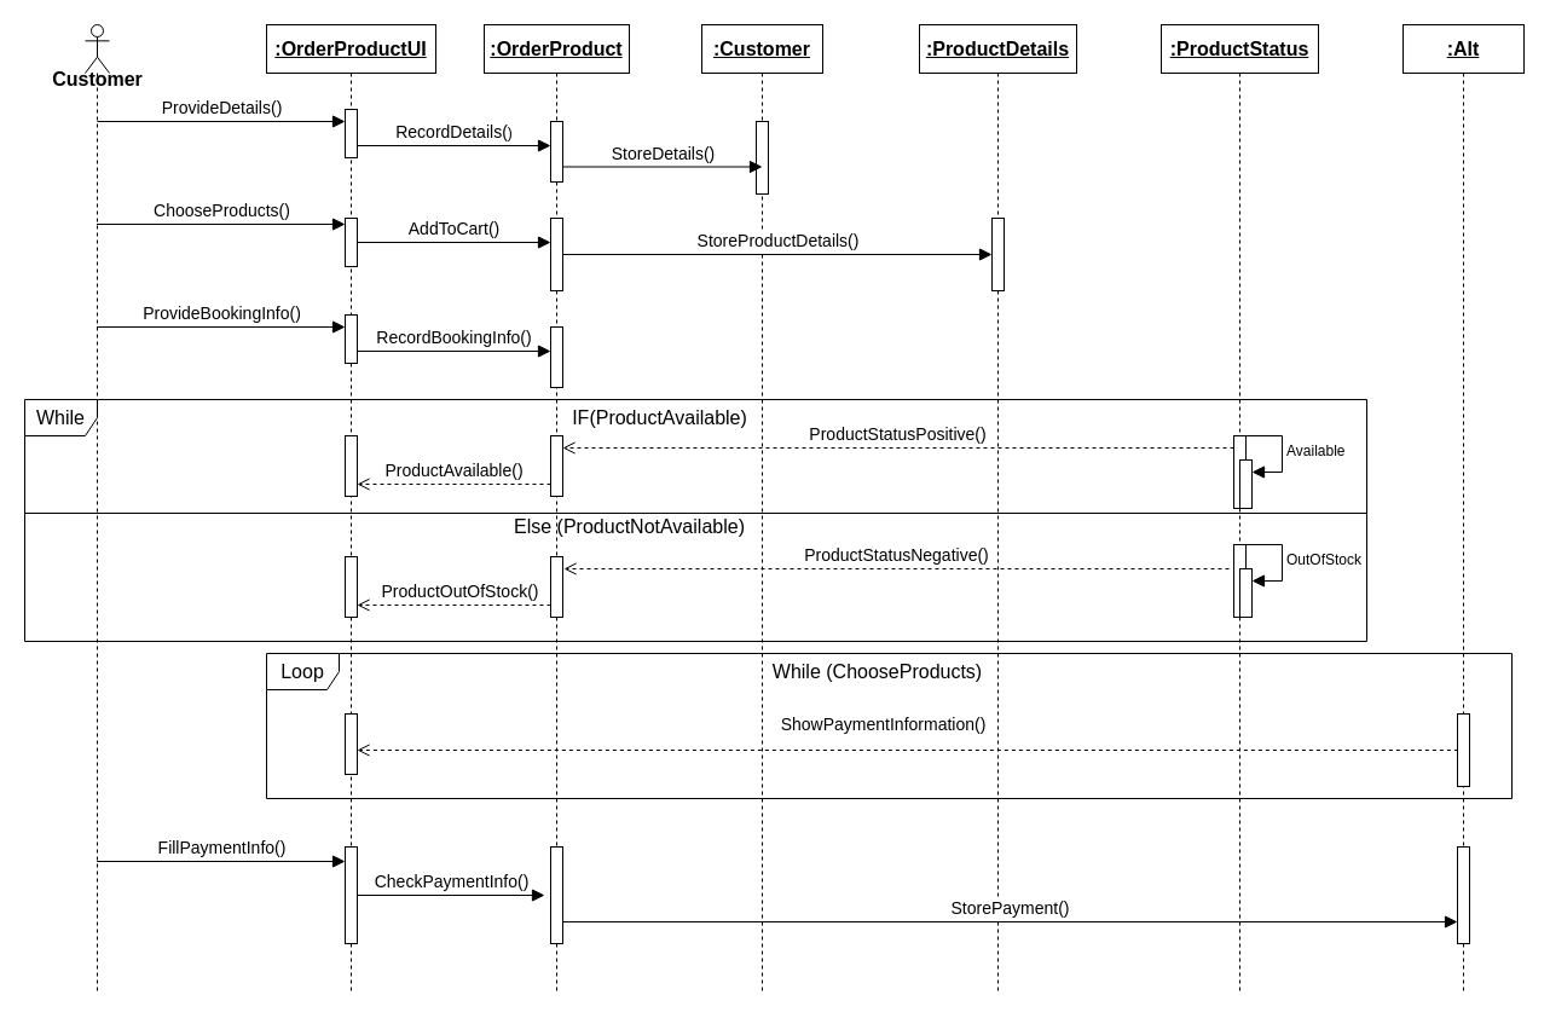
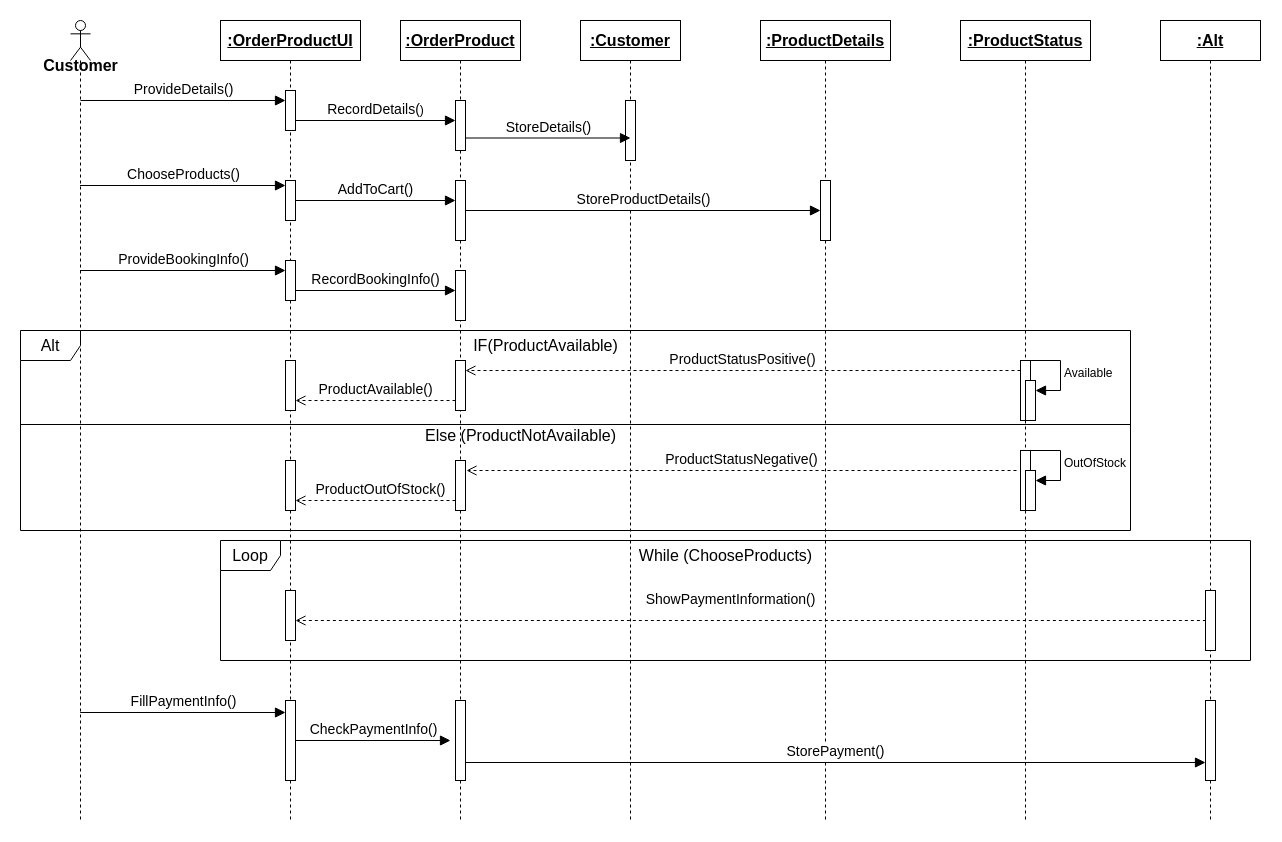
- <mxCell id="31" value="While" style="shape=umlFrame;whiteSpace=wrap;html=1;pointerEvents=0;fontSize=16;" vertex="1" parent="1"><mxGeometry x="20" y="330" width="1110" height="200" as="geometry" /></mxCell>
+ <mxCell id="31" value="Alt" style="shape=umlFrame;whiteSpace=wrap;html=1;pointerEvents=0;fontSize=16;" vertex="1" parent="1"><mxGeometry x="20" y="330" width="1110" height="200" as="geometry" /></mxCell>
